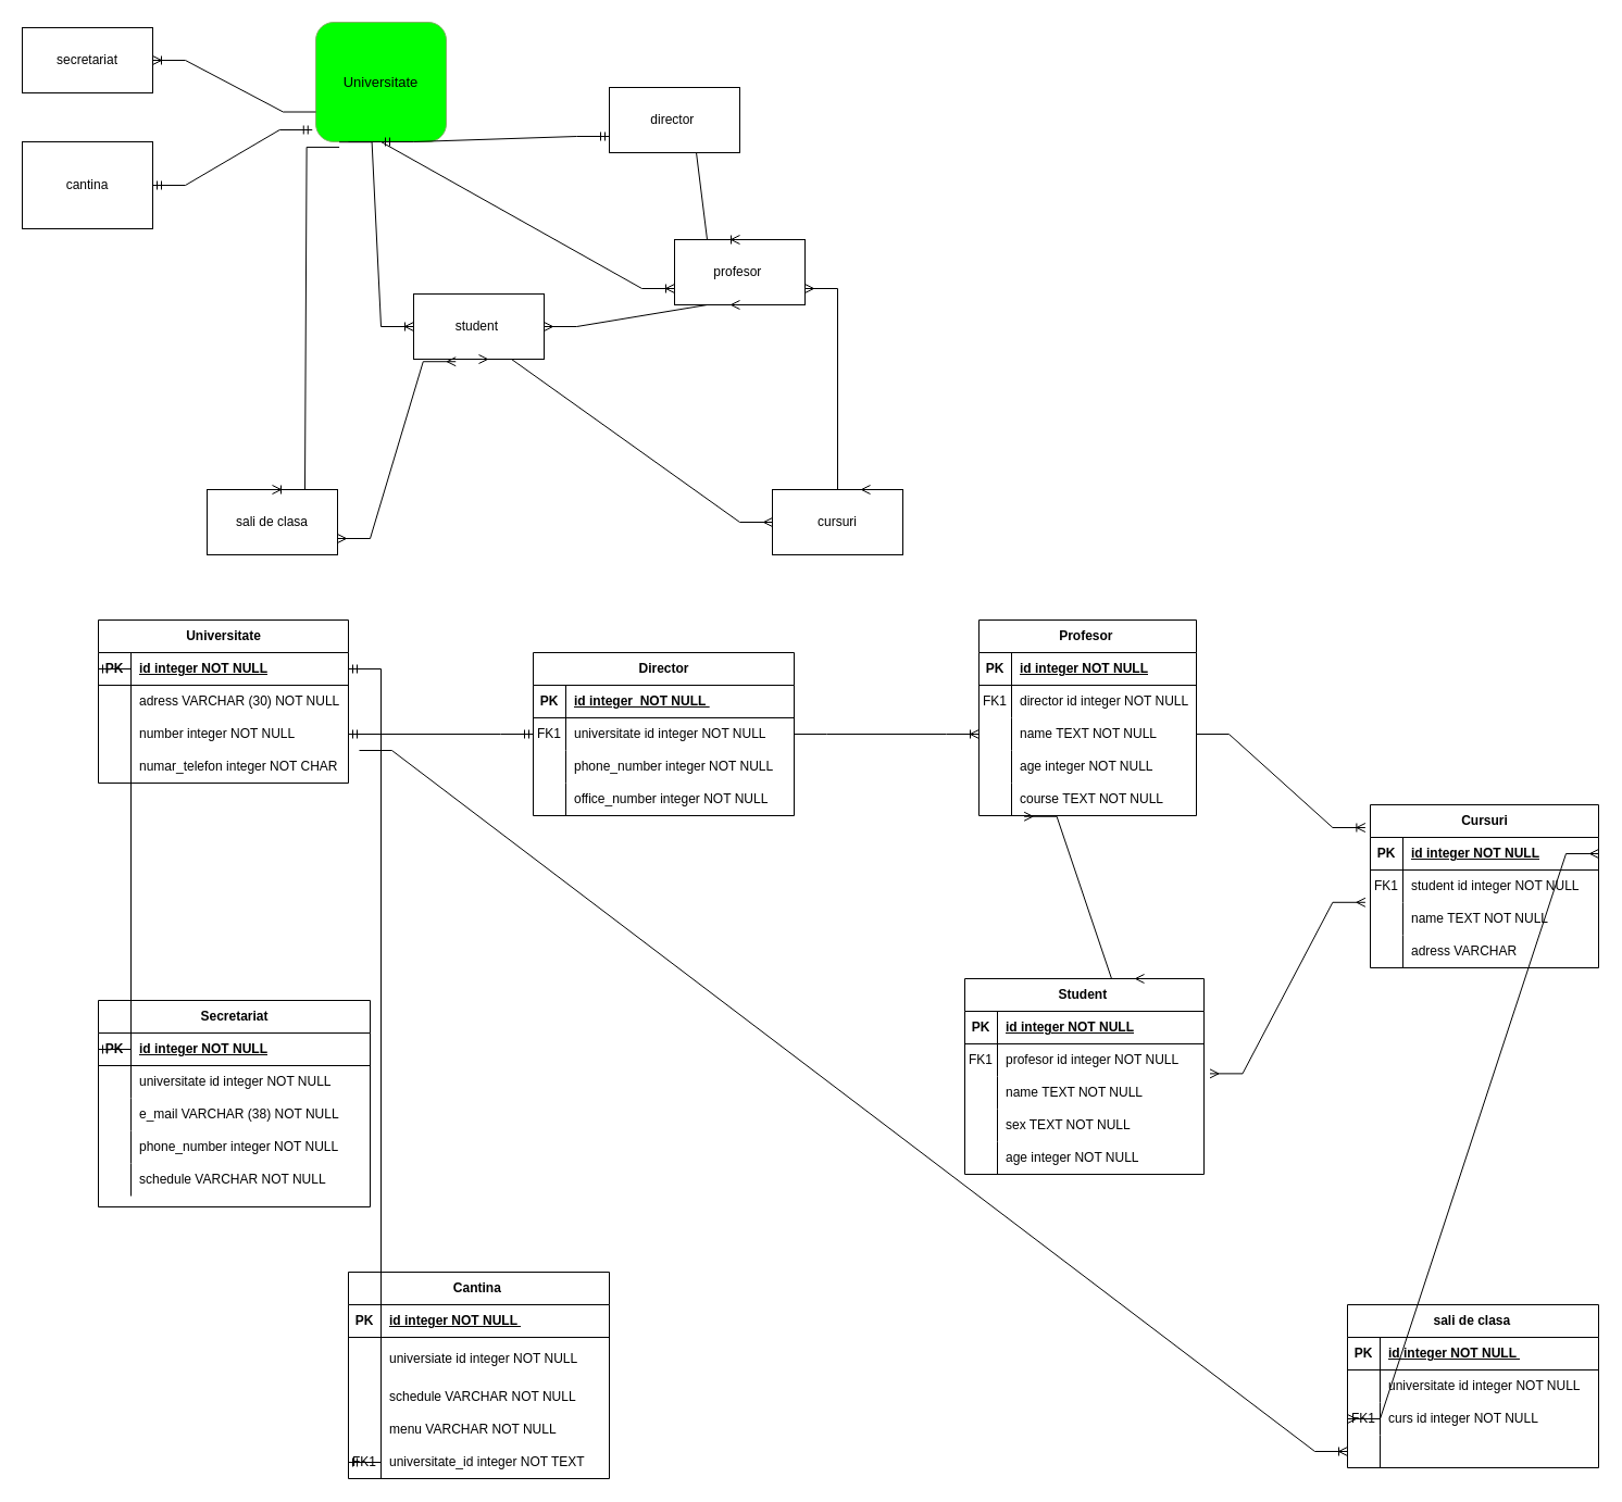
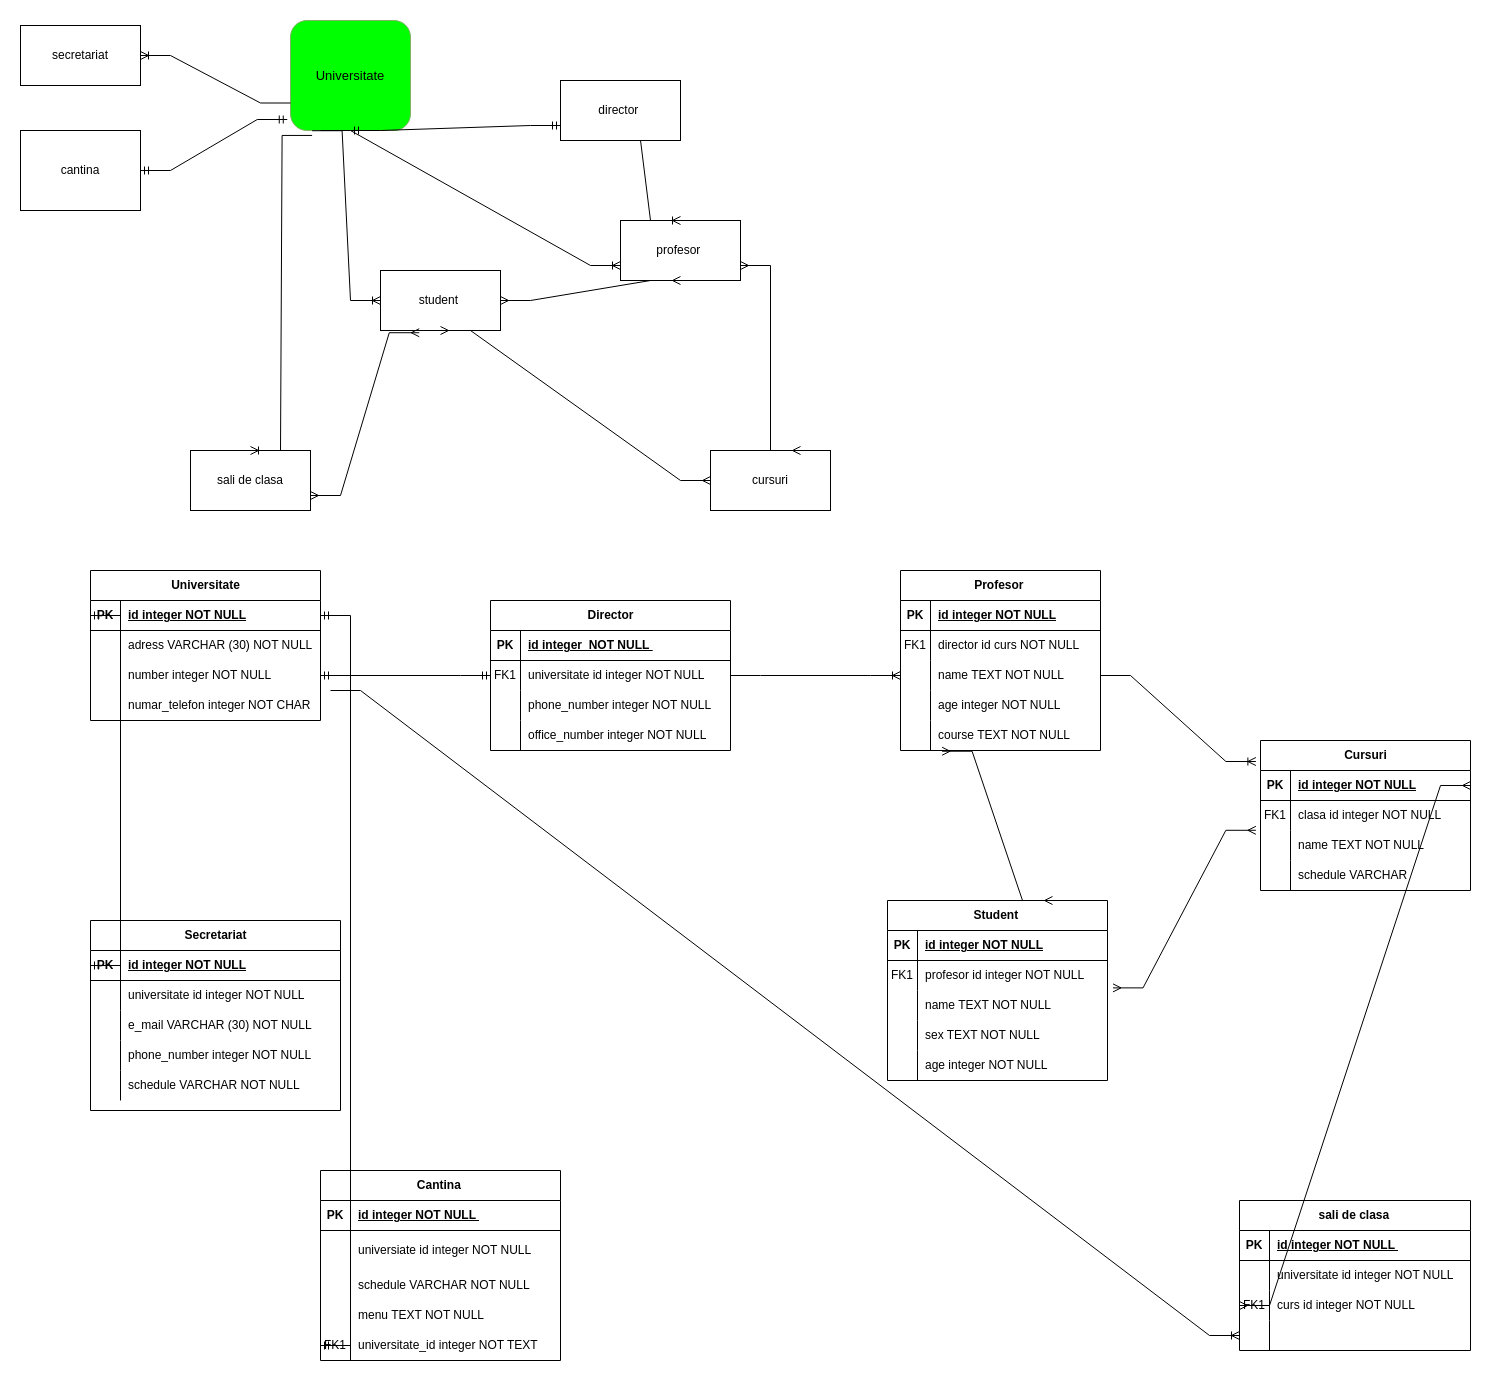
- <mxCell id="54" value="director id integer NOT NULL" style="shape=partialRectangle;connectable=0;fillColor=none;top=0;left=0;bottom=0;right=0;align=left;spacingLeft=6;overflow=hidden;whiteSpace=wrap;html=1;" parent="52" vertex="1"><mxGeometry x="30" width="170" height="30" as="geometry"><mxRectangle width="170" height="30" as="alternateBounds" /></mxGeometry></mxCell>
+ <mxCell id="54" value="director id curs NOT NULL" style="shape=partialRectangle;connectable=0;fillColor=none;top=0;left=0;bottom=0;right=0;align=left;spacingLeft=6;overflow=hidden;whiteSpace=wrap;html=1;" parent="52" vertex="1"><mxGeometry x="30" width="170" height="30" as="geometry"><mxRectangle width="170" height="30" as="alternateBounds" /></mxGeometry></mxCell>
- <mxCell id="86" value="student id integer NOT NULL" style="shape=partialRectangle;connectable=0;fillColor=none;top=0;left=0;bottom=0;right=0;align=left;spacingLeft=6;overflow=hidden;whiteSpace=wrap;html=1;" parent="84" vertex="1"><mxGeometry x="30" width="180" height="30" as="geometry"><mxRectangle width="180" height="30" as="alternateBounds" /></mxGeometry></mxCell>
+ <mxCell id="86" value="clasa id integer NOT NULL" style="shape=partialRectangle;connectable=0;fillColor=none;top=0;left=0;bottom=0;right=0;align=left;spacingLeft=6;overflow=hidden;whiteSpace=wrap;html=1;" parent="84" vertex="1"><mxGeometry x="30" width="180" height="30" as="geometry"><mxRectangle width="180" height="30" as="alternateBounds" /></mxGeometry></mxCell>
- <mxCell id="92" value="adress VARCHAR" style="shape=partialRectangle;connectable=0;fillColor=none;top=0;left=0;bottom=0;right=0;align=left;spacingLeft=6;overflow=hidden;whiteSpace=wrap;html=1;" parent="90" vertex="1"><mxGeometry x="30" width="180" height="30" as="geometry"><mxRectangle width="180" height="30" as="alternateBounds" /></mxGeometry></mxCell>
+ <mxCell id="92" value="schedule VARCHAR" style="shape=partialRectangle;connectable=0;fillColor=none;top=0;left=0;bottom=0;right=0;align=left;spacingLeft=6;overflow=hidden;whiteSpace=wrap;html=1;" parent="90" vertex="1"><mxGeometry x="30" width="180" height="30" as="geometry"><mxRectangle width="180" height="30" as="alternateBounds" /></mxGeometry></mxCell>
- <mxCell id="73" value="e_mail VARCHAR (38) NOT NULL" style="shape=partialRectangle;connectable=0;fillColor=none;top=0;left=0;bottom=0;right=0;align=left;spacingLeft=6;overflow=hidden;whiteSpace=wrap;html=1;" parent="71" vertex="1"><mxGeometry x="30" width="220" height="30" as="geometry"><mxRectangle width="220" height="30" as="alternateBounds" /></mxGeometry></mxCell>
+ <mxCell id="73" value="e_mail VARCHAR (30) NOT NULL" style="shape=partialRectangle;connectable=0;fillColor=none;top=0;left=0;bottom=0;right=0;align=left;spacingLeft=6;overflow=hidden;whiteSpace=wrap;html=1;" parent="71" vertex="1"><mxGeometry x="30" width="220" height="30" as="geometry"><mxRectangle width="220" height="30" as="alternateBounds" /></mxGeometry></mxCell>
- <mxCell id="134" value="menu VARCHAR NOT NULL&amp;nbsp;" style="shape=partialRectangle;connectable=0;fillColor=none;top=0;left=0;bottom=0;right=0;align=left;spacingLeft=6;overflow=hidden;whiteSpace=wrap;html=1;" parent="132" vertex="1"><mxGeometry x="30" width="210" height="30" as="geometry"><mxRectangle width="210" height="30" as="alternateBounds" /></mxGeometry></mxCell>
+ <mxCell id="134" value="menu TEXT NOT NULL&amp;nbsp;" style="shape=partialRectangle;connectable=0;fillColor=none;top=0;left=0;bottom=0;right=0;align=left;spacingLeft=6;overflow=hidden;whiteSpace=wrap;html=1;" parent="132" vertex="1"><mxGeometry x="30" width="210" height="30" as="geometry"><mxRectangle width="210" height="30" as="alternateBounds" /></mxGeometry></mxCell>
